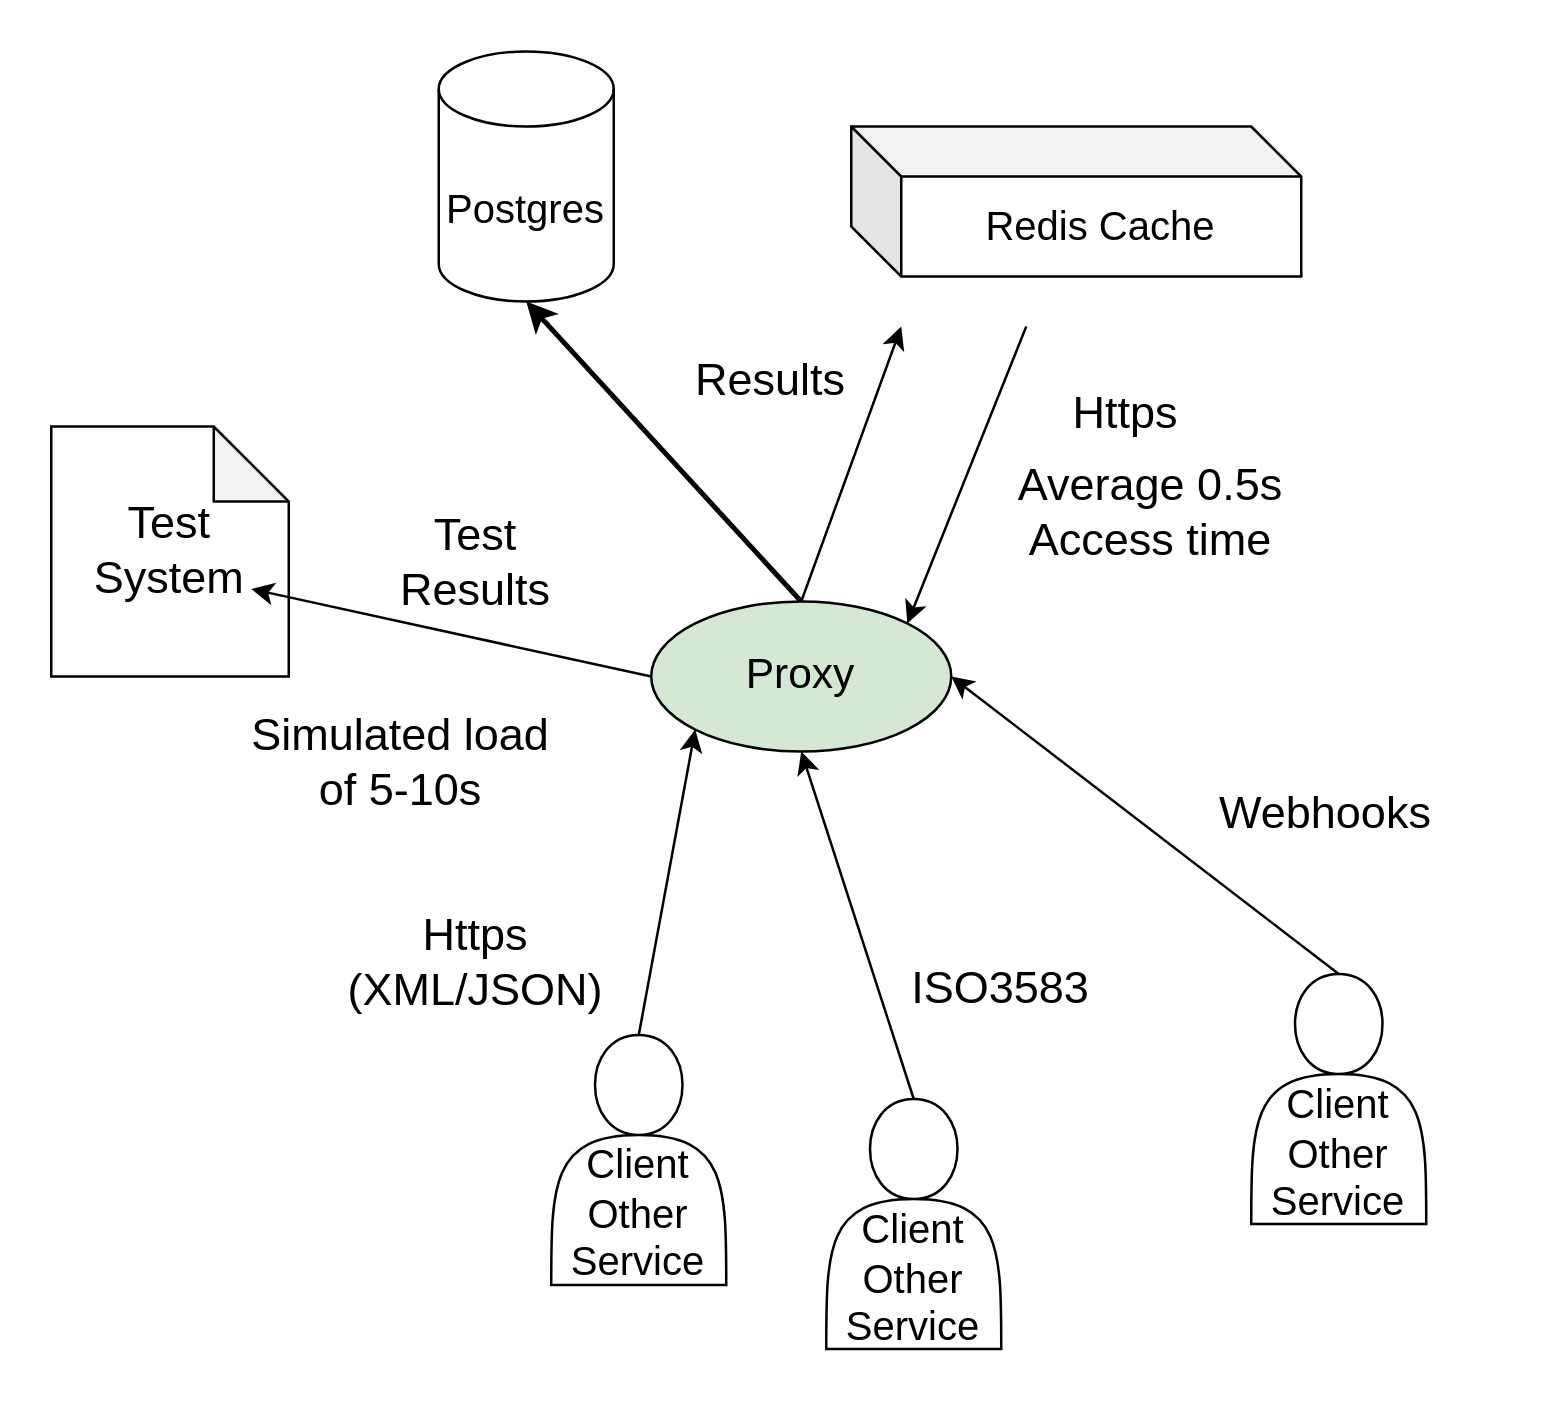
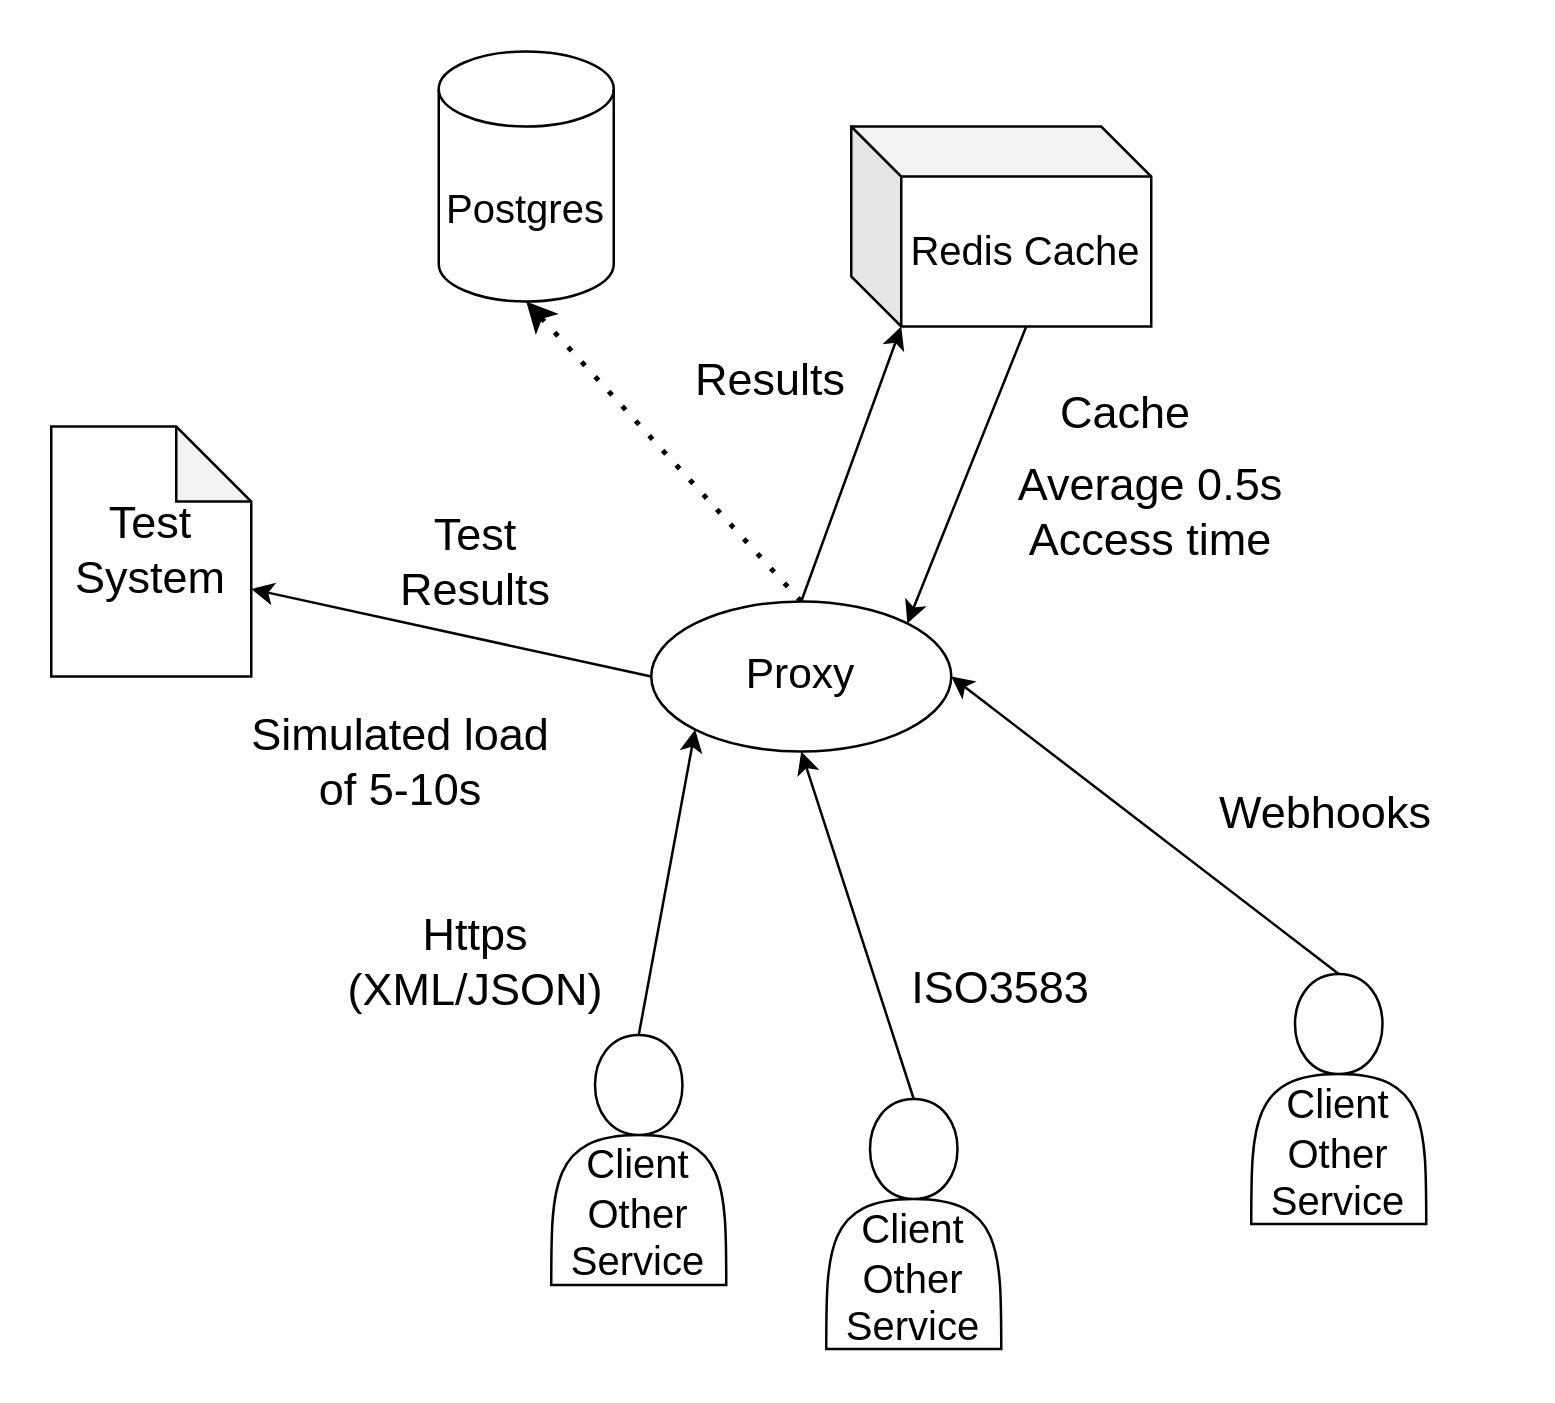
- <mxCell id="5" value="&lt;font style=&quot;font-size: 16px;&quot;&gt;Redis Cache&lt;/font&gt;" style="shape=cube;whiteSpace=wrap;html=1;boundedLbl=1;backgroundOutline=1;darkOpacity=0.05;darkOpacity2=0.1;" vertex="1" parent="1"><mxGeometry x="340" y="50" width="180" height="60" as="geometry" /></mxCell>
+ <mxCell id="5" value="&lt;font style=&quot;font-size: 16px;&quot;&gt;Redis Cache&lt;/font&gt;" style="shape=cube;whiteSpace=wrap;html=1;boundedLbl=1;backgroundOutline=1;darkOpacity=0.05;darkOpacity2=0.1;" vertex="1" parent="1"><mxGeometry x="340" y="50" width="120" height="80" as="geometry" /></mxCell>
- <mxCell id="12" value="&lt;font style=&quot;font-size: 18px;&quot;&gt;Https&lt;/font&gt;" style="text;html=1;strokeColor=none;fillColor=none;align=center;verticalAlign=middle;whiteSpace=wrap;rounded=0;" vertex="1" parent="1"><mxGeometry x="420" y="150" width="60" height="30" as="geometry" /></mxCell>
+ <mxCell id="12" value="&lt;font style=&quot;font-size: 18px;&quot;&gt;Cache&lt;/font&gt;" style="text;html=1;strokeColor=none;fillColor=none;align=center;verticalAlign=middle;whiteSpace=wrap;rounded=0;" vertex="1" parent="1"><mxGeometry x="420" y="150" width="60" height="30" as="geometry" /></mxCell>
- <mxCell id="2" value="" style="endArrow=classic;dashed=0;html=1;dashPattern=1 3;strokeWidth=2;rounded=0;entryX=0.5;entryY=1;entryDx=0;entryDy=0;exitX=0.5;exitY=0;exitDx=0;exitDy=0;endFill=1;startArrow=none;startFill=0;entryPerimeter=0;" edge="1" parent="1" source="4" target="6"><mxGeometry width="50" height="50" relative="1" as="geometry"><mxPoint x="140" y="240" as="sourcePoint" /><mxPoint x="210" y="130" as="targetPoint" /></mxGeometry></mxCell>
+ <mxCell id="2" value="" style="endArrow=classic;dashed=1;html=1;dashPattern=1 3;strokeWidth=2;rounded=0;entryX=0.5;entryY=1;entryDx=0;entryDy=0;exitX=0.5;exitY=0;exitDx=0;exitDy=0;endFill=1;startArrow=none;startFill=0;entryPerimeter=0;" edge="1" parent="1" source="4" target="6"><mxGeometry width="50" height="50" relative="1" as="geometry"><mxPoint x="140" y="240" as="sourcePoint" /><mxPoint x="210" y="130" as="targetPoint" /></mxGeometry></mxCell>
- <mxCell id="7" value="&lt;font style=&quot;font-size: 18px;&quot;&gt;Test&lt;br&gt;System&lt;/font&gt;" style="shape=note;whiteSpace=wrap;html=1;backgroundOutline=1;darkOpacity=0.05;" vertex="1" parent="1"><mxGeometry x="20" y="170" width="95" height="100" as="geometry" /></mxCell>
+ <mxCell id="7" value="&lt;font style=&quot;font-size: 18px;&quot;&gt;Test&lt;br&gt;System&lt;/font&gt;" style="shape=note;whiteSpace=wrap;html=1;backgroundOutline=1;darkOpacity=0.05;" vertex="1" parent="1"><mxGeometry x="20" y="170" width="80" height="100" as="geometry" /></mxCell>
- <mxCell id="4" value="&lt;font style=&quot;font-size: 17px;&quot;&gt;Proxy&lt;/font&gt;" style="ellipse;whiteSpace=wrap;html=1;fillColor=#d5e8d4;" vertex="1" parent="1"><mxGeometry x="260" y="240" width="120" height="60" as="geometry" /></mxCell>
+ <mxCell id="4" value="&lt;font style=&quot;font-size: 17px;&quot;&gt;Proxy&lt;/font&gt;" style="ellipse;whiteSpace=wrap;html=1;" vertex="1" parent="1"><mxGeometry x="260" y="240" width="120" height="60" as="geometry" /></mxCell>
